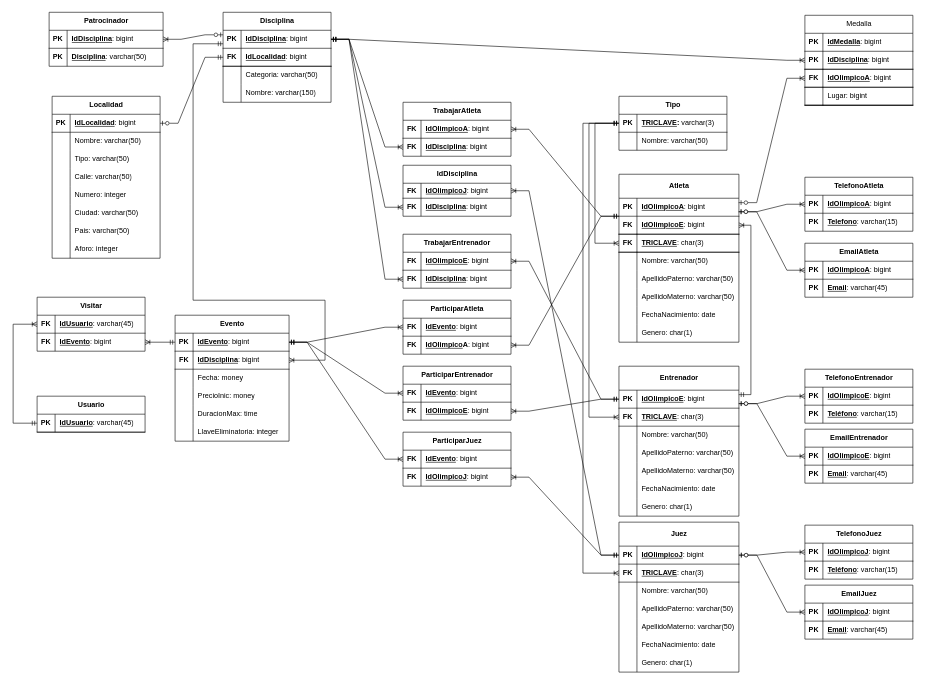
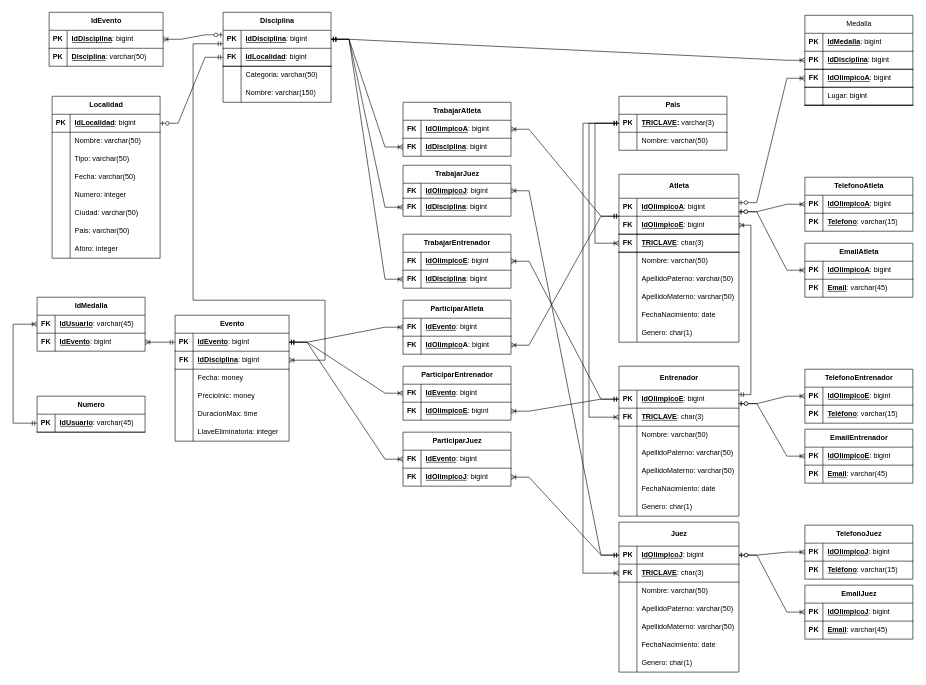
- <mxCell id="67" value="Patrocinador" style="shape=table;startSize=30;container=1;collapsible=1;childLayout=tableLayout;fixedRows=1;rowLines=0;fontStyle=1;align=center;resizeLast=1;html=1;" vertex="1" parent="1"><mxGeometry x="81" y="20" width="190" height="90" as="geometry" /></mxCell>
+ <mxCell id="67" value="IdEvento" style="shape=table;startSize=30;container=1;collapsible=1;childLayout=tableLayout;fixedRows=1;rowLines=0;fontStyle=1;align=center;resizeLast=1;html=1;" vertex="1" parent="1"><mxGeometry x="81" y="20" width="190" height="90" as="geometry" /></mxCell>
- <mxCell id="60" value="Tipo" style="shape=table;startSize=30;container=1;collapsible=1;childLayout=tableLayout;fixedRows=1;rowLines=0;fontStyle=1;align=center;resizeLast=1;html=1;" vertex="1" parent="1"><mxGeometry x="1031" y="160" width="180" height="90" as="geometry" /></mxCell>
+ <mxCell id="60" value="Pais" style="shape=table;startSize=30;container=1;collapsible=1;childLayout=tableLayout;fixedRows=1;rowLines=0;fontStyle=1;align=center;resizeLast=1;html=1;" vertex="1" parent="1"><mxGeometry x="1031" y="160" width="180" height="90" as="geometry" /></mxCell>
- <mxCell id="118" value="IdDisciplina" style="shape=table;startSize=30;container=1;collapsible=1;childLayout=tableLayout;fixedRows=1;rowLines=0;fontStyle=1;align=center;resizeLast=1;html=1;" vertex="1" parent="1"><mxGeometry x="671" y="275" width="180" height="85" as="geometry" /></mxCell>
+ <mxCell id="118" value="TrabajarJuez" style="shape=table;startSize=30;container=1;collapsible=1;childLayout=tableLayout;fixedRows=1;rowLines=0;fontStyle=1;align=center;resizeLast=1;html=1;" vertex="1" parent="1"><mxGeometry x="671" y="275" width="180" height="85" as="geometry" /></mxCell>
- <mxCell id="47" value="Calle: varchar(50)" style="shape=partialRectangle;connectable=0;fillColor=none;top=0;left=0;bottom=0;right=0;align=left;spacingLeft=6;overflow=hidden;whiteSpace=wrap;html=1;" vertex="1" parent="45"><mxGeometry x="30" width="150" height="30" as="geometry"><mxRectangle width="150" height="30" as="alternateBounds" /></mxGeometry></mxCell>
+ <mxCell id="47" value="Fecha: varchar(50)" style="shape=partialRectangle;connectable=0;fillColor=none;top=0;left=0;bottom=0;right=0;align=left;spacingLeft=6;overflow=hidden;whiteSpace=wrap;html=1;" vertex="1" parent="45"><mxGeometry x="30" width="150" height="30" as="geometry"><mxRectangle width="150" height="30" as="alternateBounds" /></mxGeometry></mxCell>
- <mxCell id="109" value="Visitar" style="shape=table;startSize=30;container=1;collapsible=1;childLayout=tableLayout;fixedRows=1;rowLines=0;fontStyle=1;align=center;resizeLast=1;html=1;" vertex="1" parent="1"><mxGeometry x="60.95" y="495" width="180" height="90" as="geometry" /></mxCell>
+ <mxCell id="109" value="IdMedalla" style="shape=table;startSize=30;container=1;collapsible=1;childLayout=tableLayout;fixedRows=1;rowLines=0;fontStyle=1;align=center;resizeLast=1;html=1;" vertex="1" parent="1"><mxGeometry x="60.95" y="495" width="180" height="90" as="geometry" /></mxCell>
- <mxCell id="105" value="Usuario" style="shape=table;startSize=30;container=1;collapsible=1;childLayout=tableLayout;fixedRows=1;rowLines=0;fontStyle=1;align=center;resizeLast=1;html=1;" vertex="1" parent="1"><mxGeometry x="60.95" y="660" width="180" height="60" as="geometry" /></mxCell>
+ <mxCell id="105" value="Numero" style="shape=table;startSize=30;container=1;collapsible=1;childLayout=tableLayout;fixedRows=1;rowLines=0;fontStyle=1;align=center;resizeLast=1;html=1;" vertex="1" parent="1"><mxGeometry x="60.95" y="660" width="180" height="60" as="geometry" /></mxCell>
